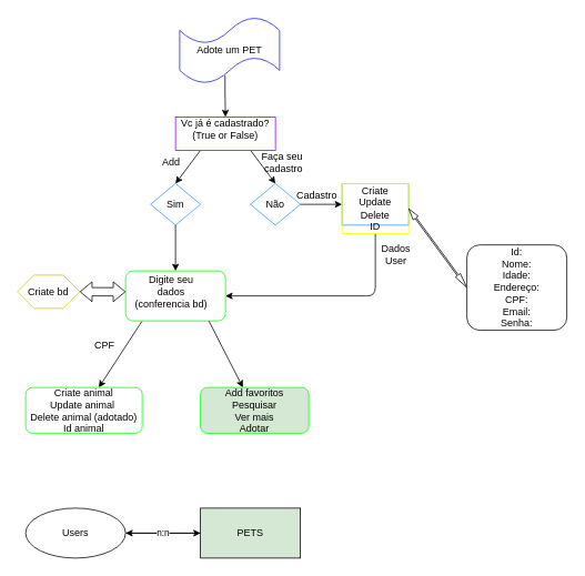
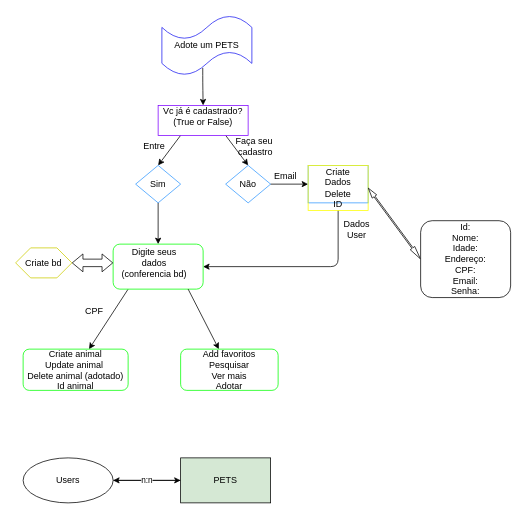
- <mxCell id="4" value="Adote um PET" style="text;html=1;strokeColor=none;fillColor=none;align=center;verticalAlign=middle;whiteSpace=wrap;rounded=0;" parent="1" vertex="1"><mxGeometry x="200" y="40" width="150" height="40" as="geometry" /></mxCell>
+ <mxCell id="4" value="Adote um PETS" style="text;html=1;strokeColor=none;fillColor=none;align=center;verticalAlign=middle;whiteSpace=wrap;rounded=0;" parent="1" vertex="1"><mxGeometry x="200" y="40" width="150" height="40" as="geometry" /></mxCell>
- <mxCell id="24" value="Add" style="text;html=1;strokeColor=none;fillColor=none;align=center;verticalAlign=middle;whiteSpace=wrap;rounded=0;" parent="1" vertex="1"><mxGeometry x="175" y="180" width="60" height="30" as="geometry" /></mxCell>
+ <mxCell id="24" value="Entre" style="text;html=1;strokeColor=none;fillColor=none;align=center;verticalAlign=middle;whiteSpace=wrap;rounded=0;" parent="1" vertex="1"><mxGeometry x="175" y="180" width="60" height="30" as="geometry" /></mxCell>
- <mxCell id="20" value="Cadastro" style="text;html=1;strokeColor=none;fillColor=none;align=center;verticalAlign=middle;whiteSpace=wrap;rounded=0;" parent="1" vertex="1"><mxGeometry x="360" y="230" width="40" height="10" as="geometry" /></mxCell>
+ <mxCell id="20" value="Email" style="text;html=1;strokeColor=none;fillColor=none;align=center;verticalAlign=middle;whiteSpace=wrap;rounded=0;" parent="1" vertex="1"><mxGeometry x="360" y="230" width="40" height="10" as="geometry" /></mxCell>
- <mxCell id="19" value="Criate&lt;br&gt;Update&lt;br&gt;Delete&lt;br&gt;ID" style="text;html=1;strokeColor=#FFFF00;fillColor=none;align=center;verticalAlign=middle;whiteSpace=wrap;rounded=0;" parent="1" vertex="1"><mxGeometry x="410" y="220" width="80" height="60" as="geometry" /></mxCell>
+ <mxCell id="19" value="Criate&lt;br&gt;Dados&lt;br&gt;Delete&lt;br&gt;ID" style="text;html=1;strokeColor=#FFFF00;fillColor=none;align=center;verticalAlign=middle;whiteSpace=wrap;rounded=0;" parent="1" vertex="1"><mxGeometry x="410" y="220" width="80" height="60" as="geometry" /></mxCell>
- <mxCell id="21" value="Digite seu dados&lt;br&gt;(conferencia bd)" style="text;html=1;strokeColor=none;fillColor=none;align=center;verticalAlign=middle;whiteSpace=wrap;rounded=0;" parent="1" vertex="1"><mxGeometry x="160" y="330" width="90" height="40" as="geometry" /></mxCell>
+ <mxCell id="21" value="Digite seus dados&lt;br&gt;(conferencia bd)" style="text;html=1;strokeColor=none;fillColor=none;align=center;verticalAlign=middle;whiteSpace=wrap;rounded=0;" parent="1" vertex="1"><mxGeometry x="160" y="330" width="90" height="40" as="geometry" /></mxCell>
- <mxCell id="28" value="Add favoritos&lt;br&gt;Pesquisar&lt;br&gt;Ver mais&lt;br&gt;Adotar" style="rounded=1;whiteSpace=wrap;html=1;strokeColor=#00FF00;fillColor=#d5e8d4;" parent="1" vertex="1"><mxGeometry x="240" y="465" width="130" height="55" as="geometry" /></mxCell>
+ <mxCell id="28" value="Add favoritos&lt;br&gt;Pesquisar&lt;br&gt;Ver mais&lt;br&gt;Adotar" style="rounded=1;whiteSpace=wrap;html=1;strokeColor=#00FF00;" parent="1" vertex="1"><mxGeometry x="240" y="465" width="130" height="55" as="geometry" /></mxCell>
